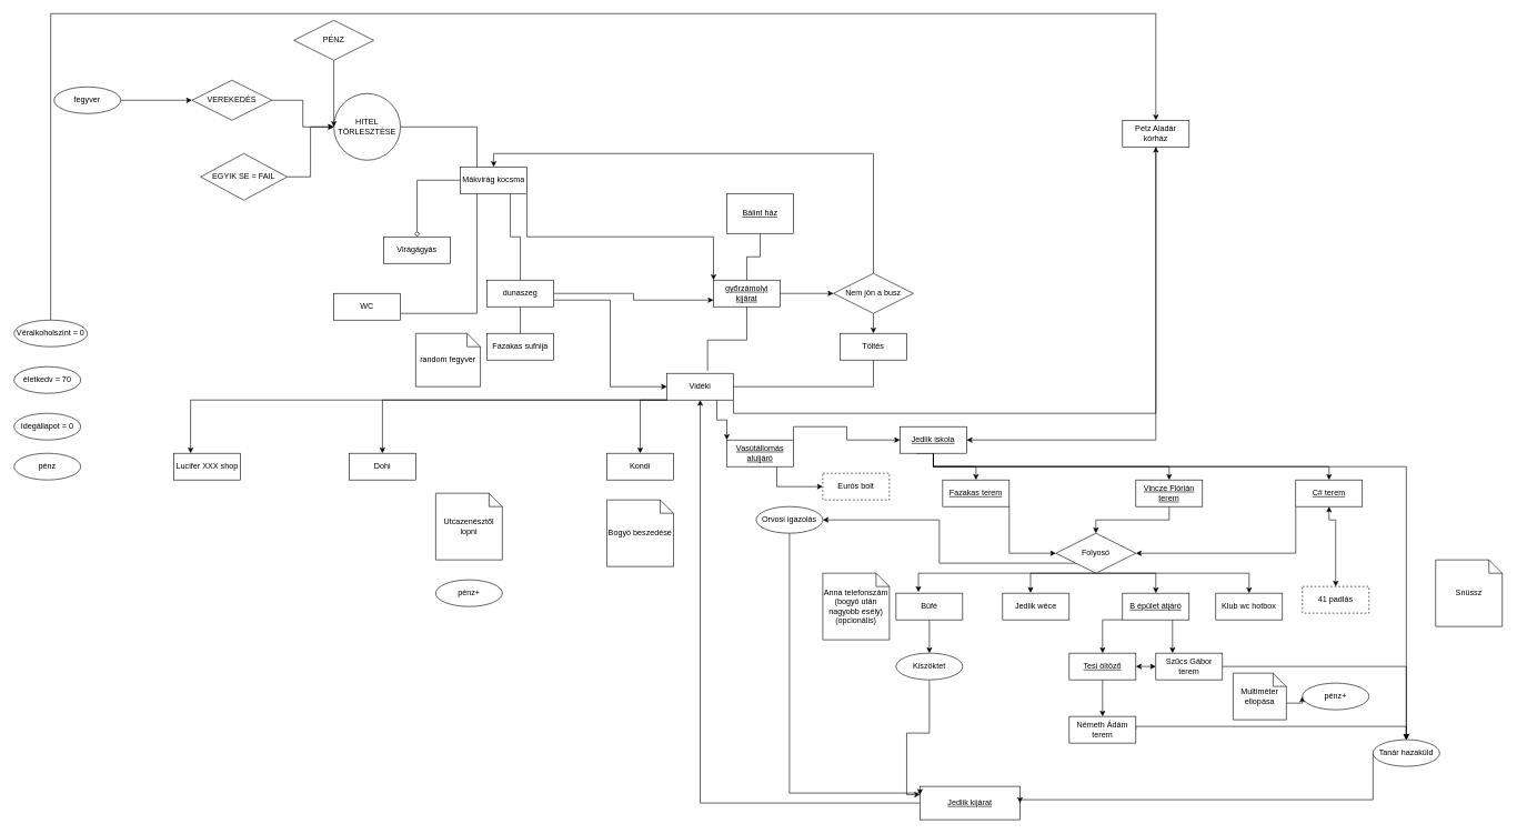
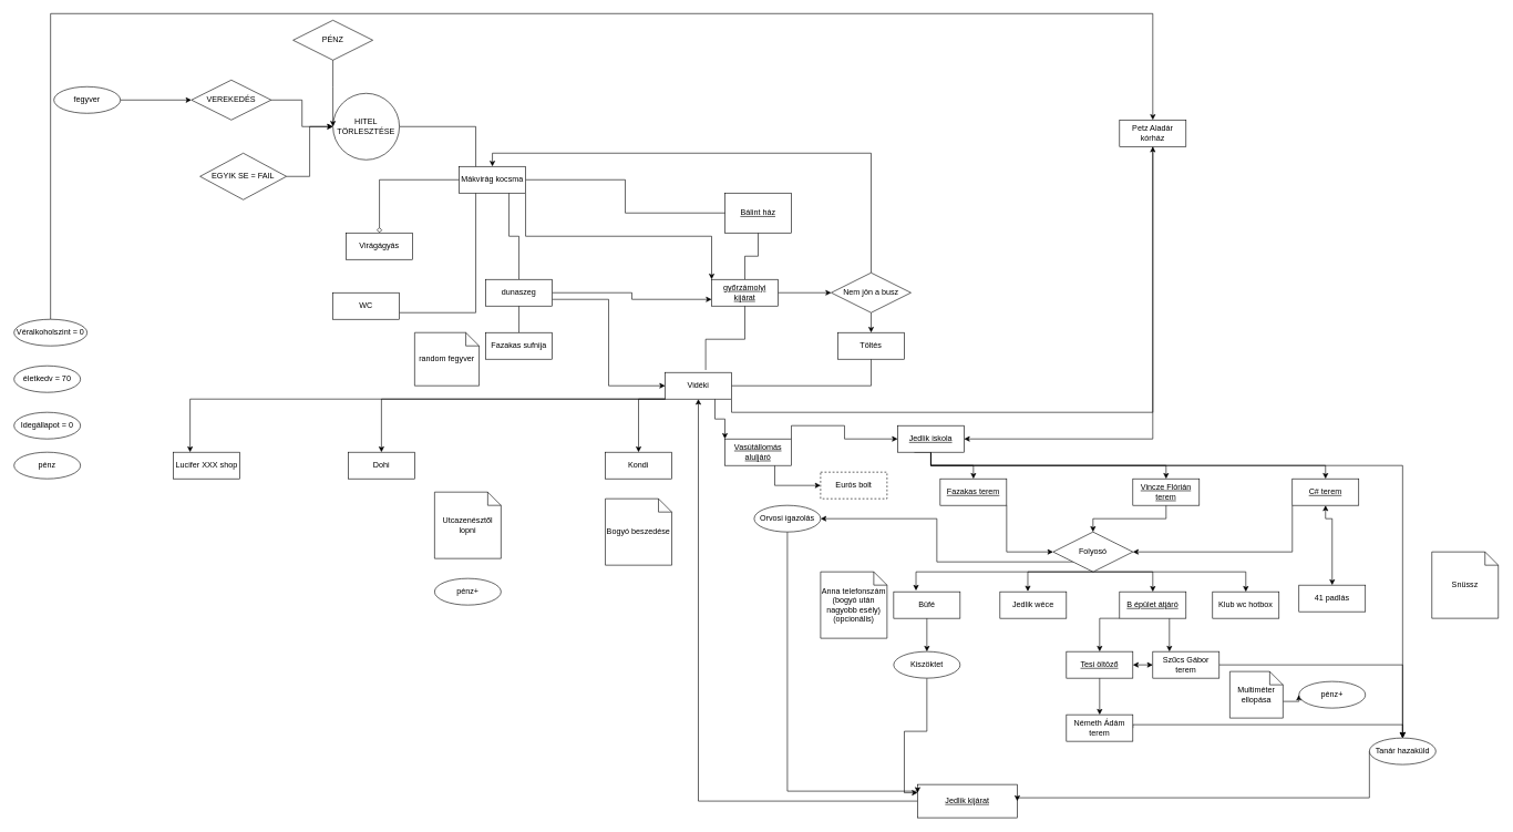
+ <mxCell id="39" style="edgeStyle=orthogonalEdgeStyle;rounded=0;orthogonalLoop=1;jettySize=auto;html=1;exitX=1;exitY=0.5;exitDx=0;exitDy=0;entryX=0;entryY=0.5;entryDx=0;entryDy=0;endArrow=none;endFill=0;" parent="1" source="44" target="3" edge="1"><mxGeometry relative="1" as="geometry" /></mxCell>
- <mxCell id="47" value="Virágágyás" style="whiteSpace=wrap;html=1;align=center;" parent="1" vertex="1"><mxGeometry x="575" y="355" width="100" height="40" as="geometry" /></mxCell>
+ <mxCell id="47" value="Virágágyás" style="whiteSpace=wrap;html=1;align=center;" parent="1" vertex="1"><mxGeometry x="520" y="350" width="100" height="40" as="geometry" /></mxCell>
- <mxCell id="54" value="Snüssz" style="shape=note;size=20;whiteSpace=wrap;html=1;" parent="1" vertex="1"><mxGeometry x="2154" y="840" width="100" height="100" as="geometry" /></mxCell>
+ <mxCell id="54" value="Snüssz" style="shape=note;size=20;whiteSpace=wrap;html=1;" parent="1" vertex="1"><mxGeometry x="2154" y="830" width="100" height="100" as="geometry" /></mxCell>
- <mxCell id="59" value="41 padlás" style="whiteSpace=wrap;html=1;align=center;dashed=1;" parent="1" vertex="1"><mxGeometry x="1954" y="880" width="100" height="40" as="geometry" /></mxCell>
+ <mxCell id="59" value="41 padlás" style="whiteSpace=wrap;html=1;align=center;" parent="1" vertex="1"><mxGeometry x="1954" y="880" width="100" height="40" as="geometry" /></mxCell>
